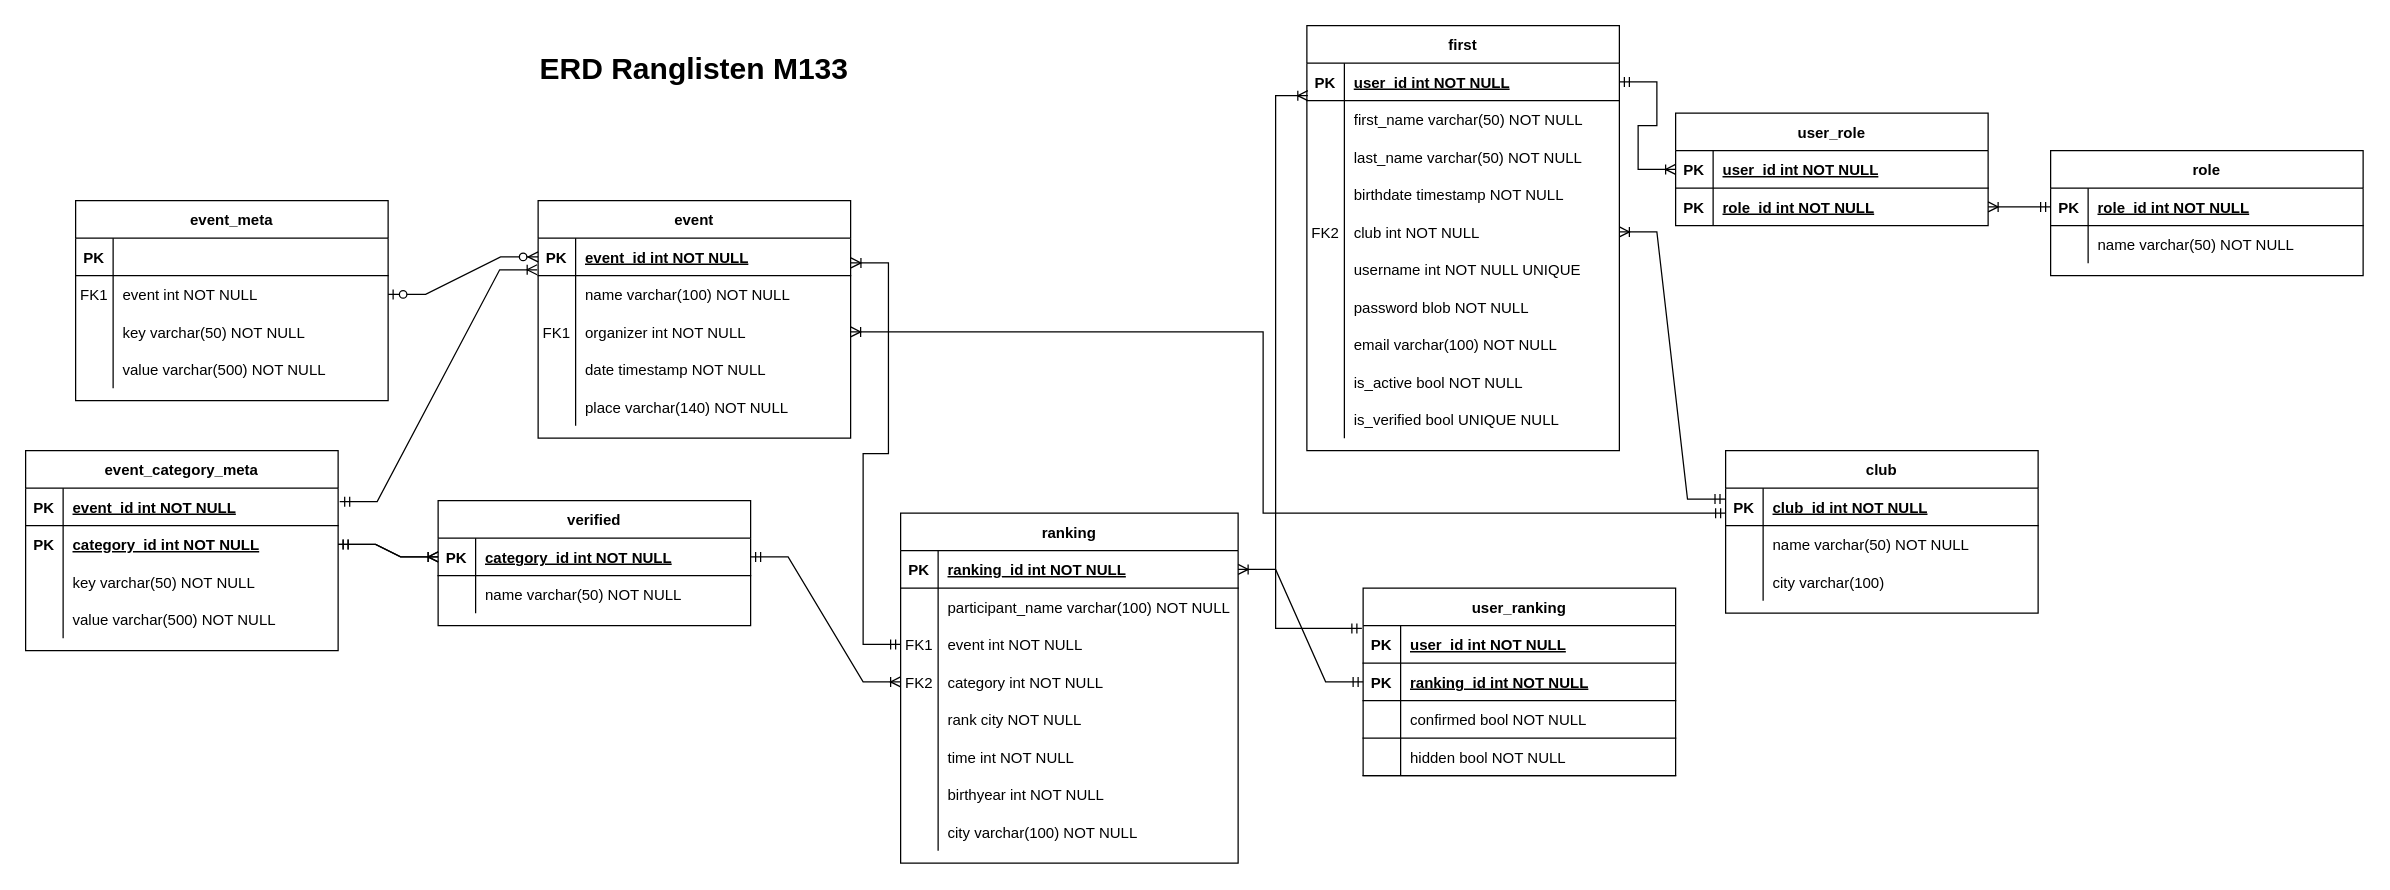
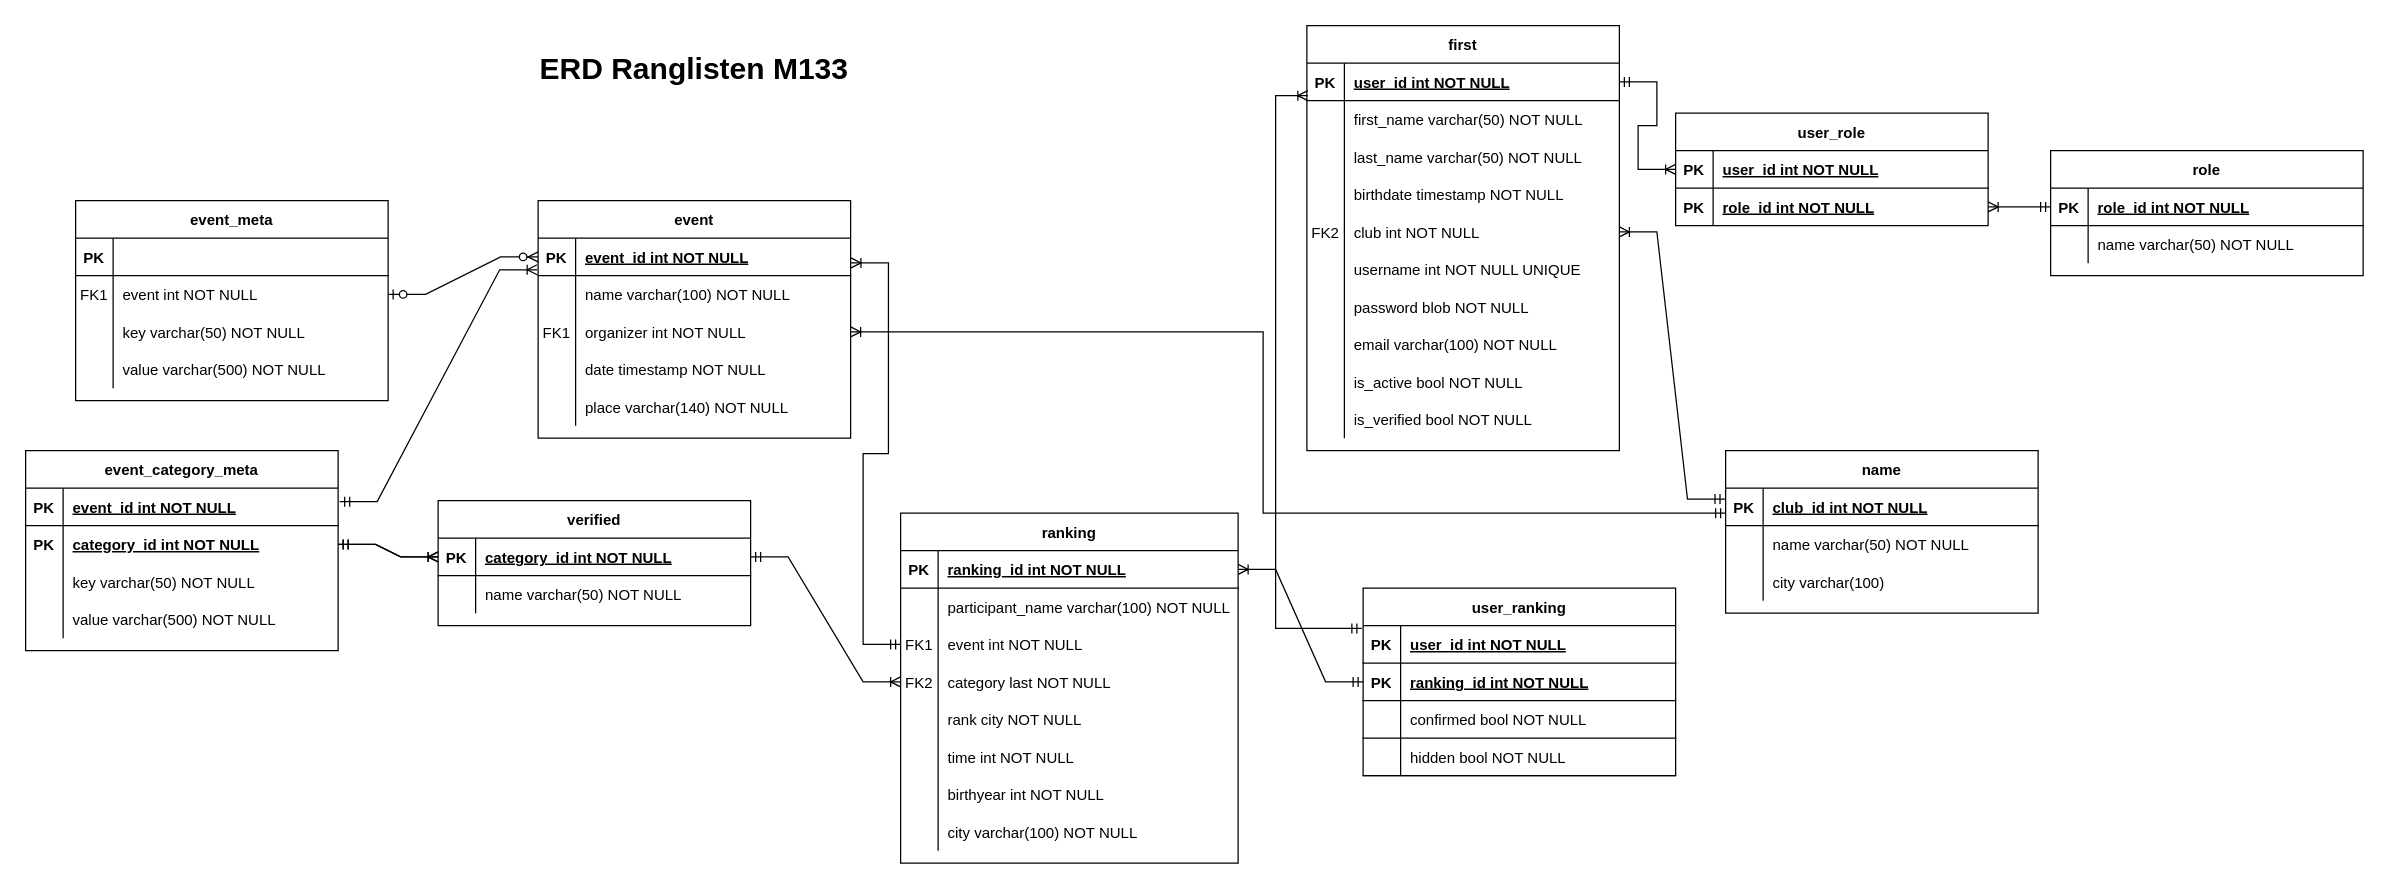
- <mxCell id="57" value="is_verified bool UNIQUE NULL" style="shape=partialRectangle;overflow=hidden;connectable=0;fillColor=none;top=0;left=0;bottom=0;right=0;align=left;spacingLeft=6;" parent="55" vertex="1"><mxGeometry x="30" width="220" height="30" as="geometry"><mxRectangle width="220" height="30" as="alternateBounds" /></mxGeometry></mxCell>
+ <mxCell id="57" value="is_verified bool NOT NULL" style="shape=partialRectangle;overflow=hidden;connectable=0;fillColor=none;top=0;left=0;bottom=0;right=0;align=left;spacingLeft=6;" parent="55" vertex="1"><mxGeometry x="30" width="220" height="30" as="geometry"><mxRectangle width="220" height="30" as="alternateBounds" /></mxGeometry></mxCell>
- <mxCell id="82" value="club" style="shape=table;startSize=30;container=1;collapsible=1;childLayout=tableLayout;fixedRows=1;rowLines=0;fontStyle=1;align=center;resizeLast=1;" parent="1" vertex="1"><mxGeometry x="1380" y="360" width="250" height="130" as="geometry" /></mxCell>
+ <mxCell id="82" value="name" style="shape=table;startSize=30;container=1;collapsible=1;childLayout=tableLayout;fixedRows=1;rowLines=0;fontStyle=1;align=center;resizeLast=1;" parent="1" vertex="1"><mxGeometry x="1380" y="360" width="250" height="130" as="geometry" /></mxCell>
- <mxCell id="14" value="category int NOT NULL" style="shape=partialRectangle;overflow=hidden;connectable=0;fillColor=none;top=0;left=0;bottom=0;right=0;align=left;spacingLeft=6;" parent="12" vertex="1"><mxGeometry x="30" width="240" height="30" as="geometry"><mxRectangle width="240" height="30" as="alternateBounds" /></mxGeometry></mxCell>
+ <mxCell id="14" value="category last NOT NULL" style="shape=partialRectangle;overflow=hidden;connectable=0;fillColor=none;top=0;left=0;bottom=0;right=0;align=left;spacingLeft=6;" parent="12" vertex="1"><mxGeometry x="30" width="240" height="30" as="geometry"><mxRectangle width="240" height="30" as="alternateBounds" /></mxGeometry></mxCell>
